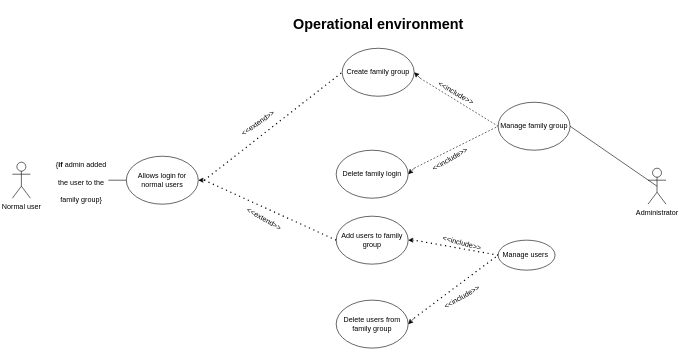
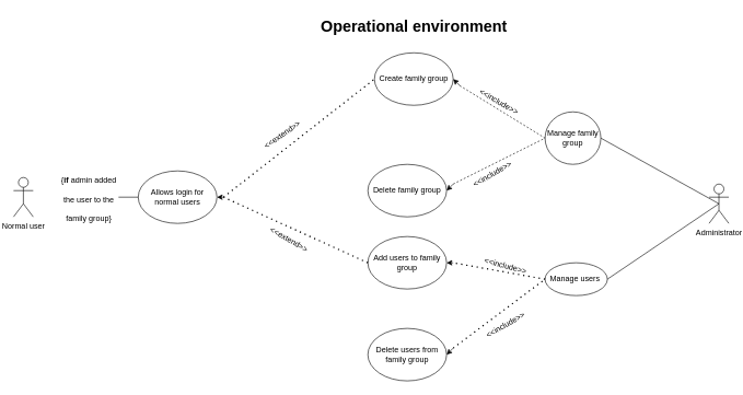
- <mxCell id="3" value="Manage family group" style="ellipse;whiteSpace=wrap;html=1;" vertex="1" parent="1"><mxGeometry x="830" y="170" width="120" height="80" as="geometry" /></mxCell>
+ <mxCell id="3" value="Manage family group" style="ellipse;whiteSpace=wrap;html=1;" vertex="1" parent="1"><mxGeometry x="830" y="170" width="85" height="80" as="geometry" /></mxCell>
- <mxCell id="8" value="Delete family login" style="ellipse;whiteSpace=wrap;html=1;" vertex="1" parent="1"><mxGeometry x="560" y="250" width="120" height="80" as="geometry" /></mxCell>
+ <mxCell id="8" value="Delete family group" style="ellipse;whiteSpace=wrap;html=1;" vertex="1" parent="1"><mxGeometry x="560" y="250" width="120" height="80" as="geometry" /></mxCell>
+ <mxCell id="6" value="" style="endArrow=none;html=1;rounded=0;exitX=1;exitY=0.5;exitDx=0;exitDy=0;entryX=0.5;entryY=0.5;entryDx=0;entryDy=0;entryPerimeter=0;" edge="1" parent="1" source="4" target="2"><mxGeometry width="50" height="50" relative="1" as="geometry"><mxPoint x="960" y="150" as="sourcePoint" /><mxPoint x="1070" y="360" as="targetPoint" /></mxGeometry></mxCell>
